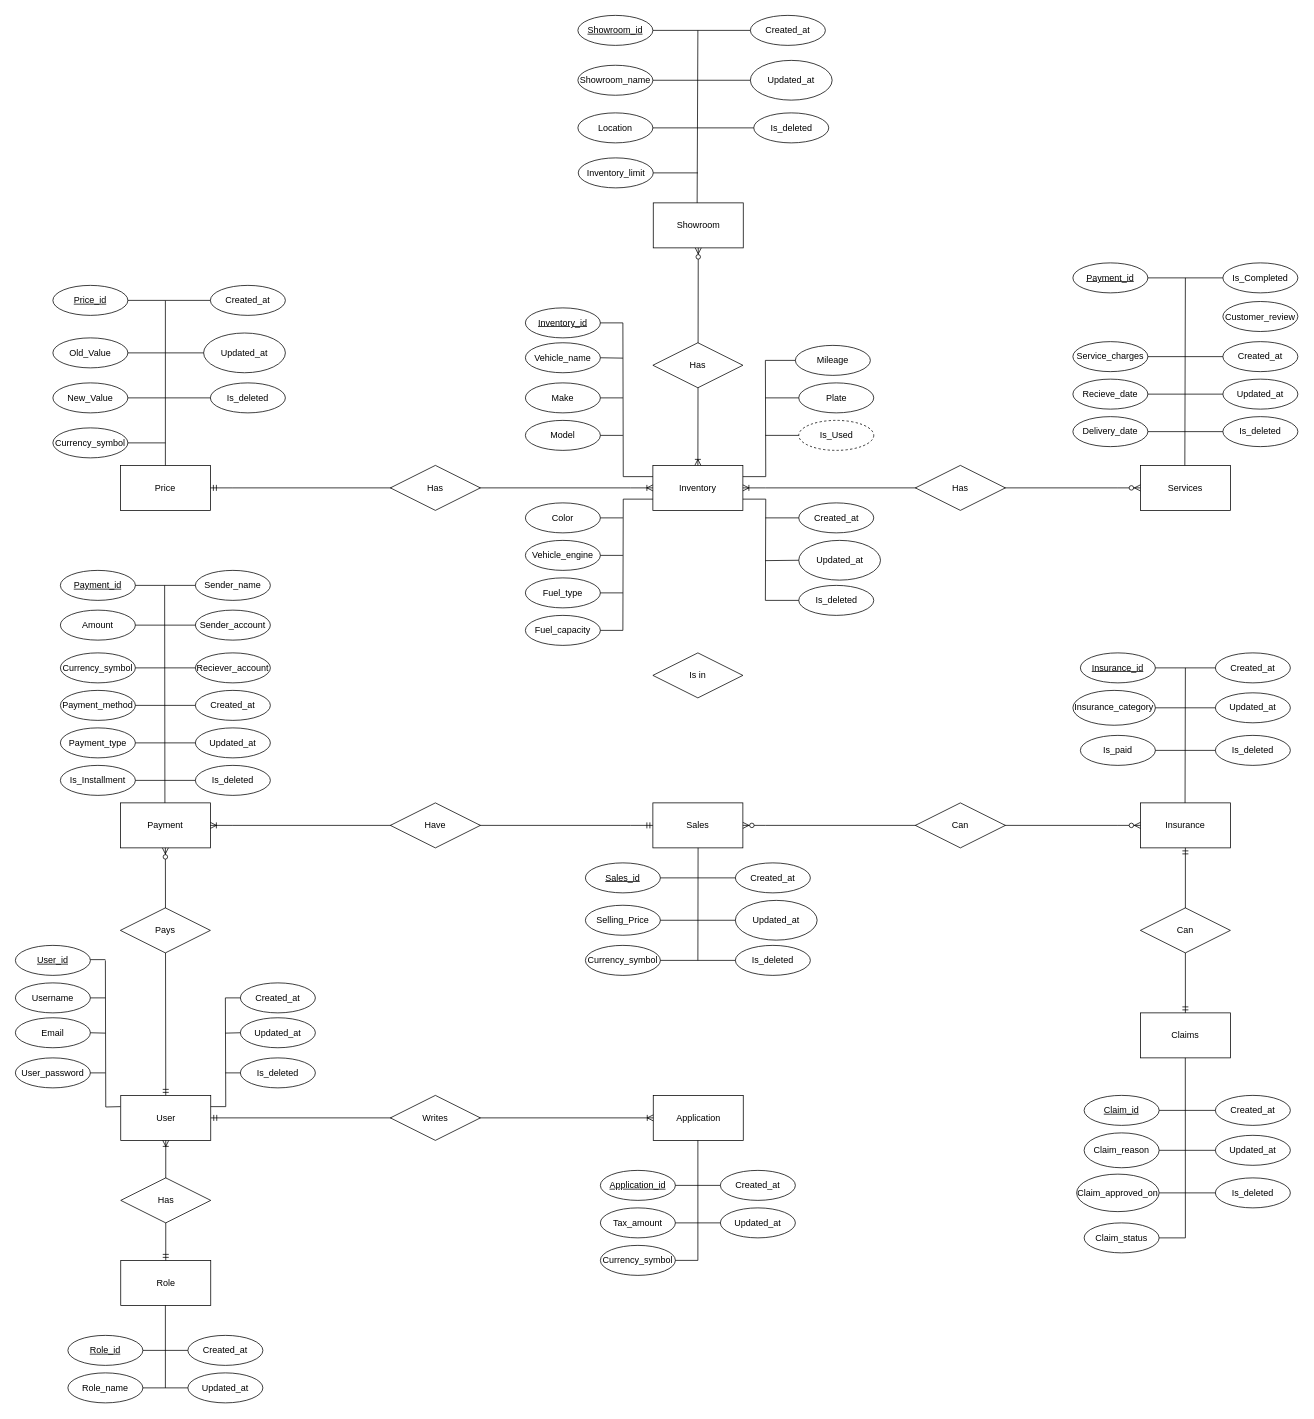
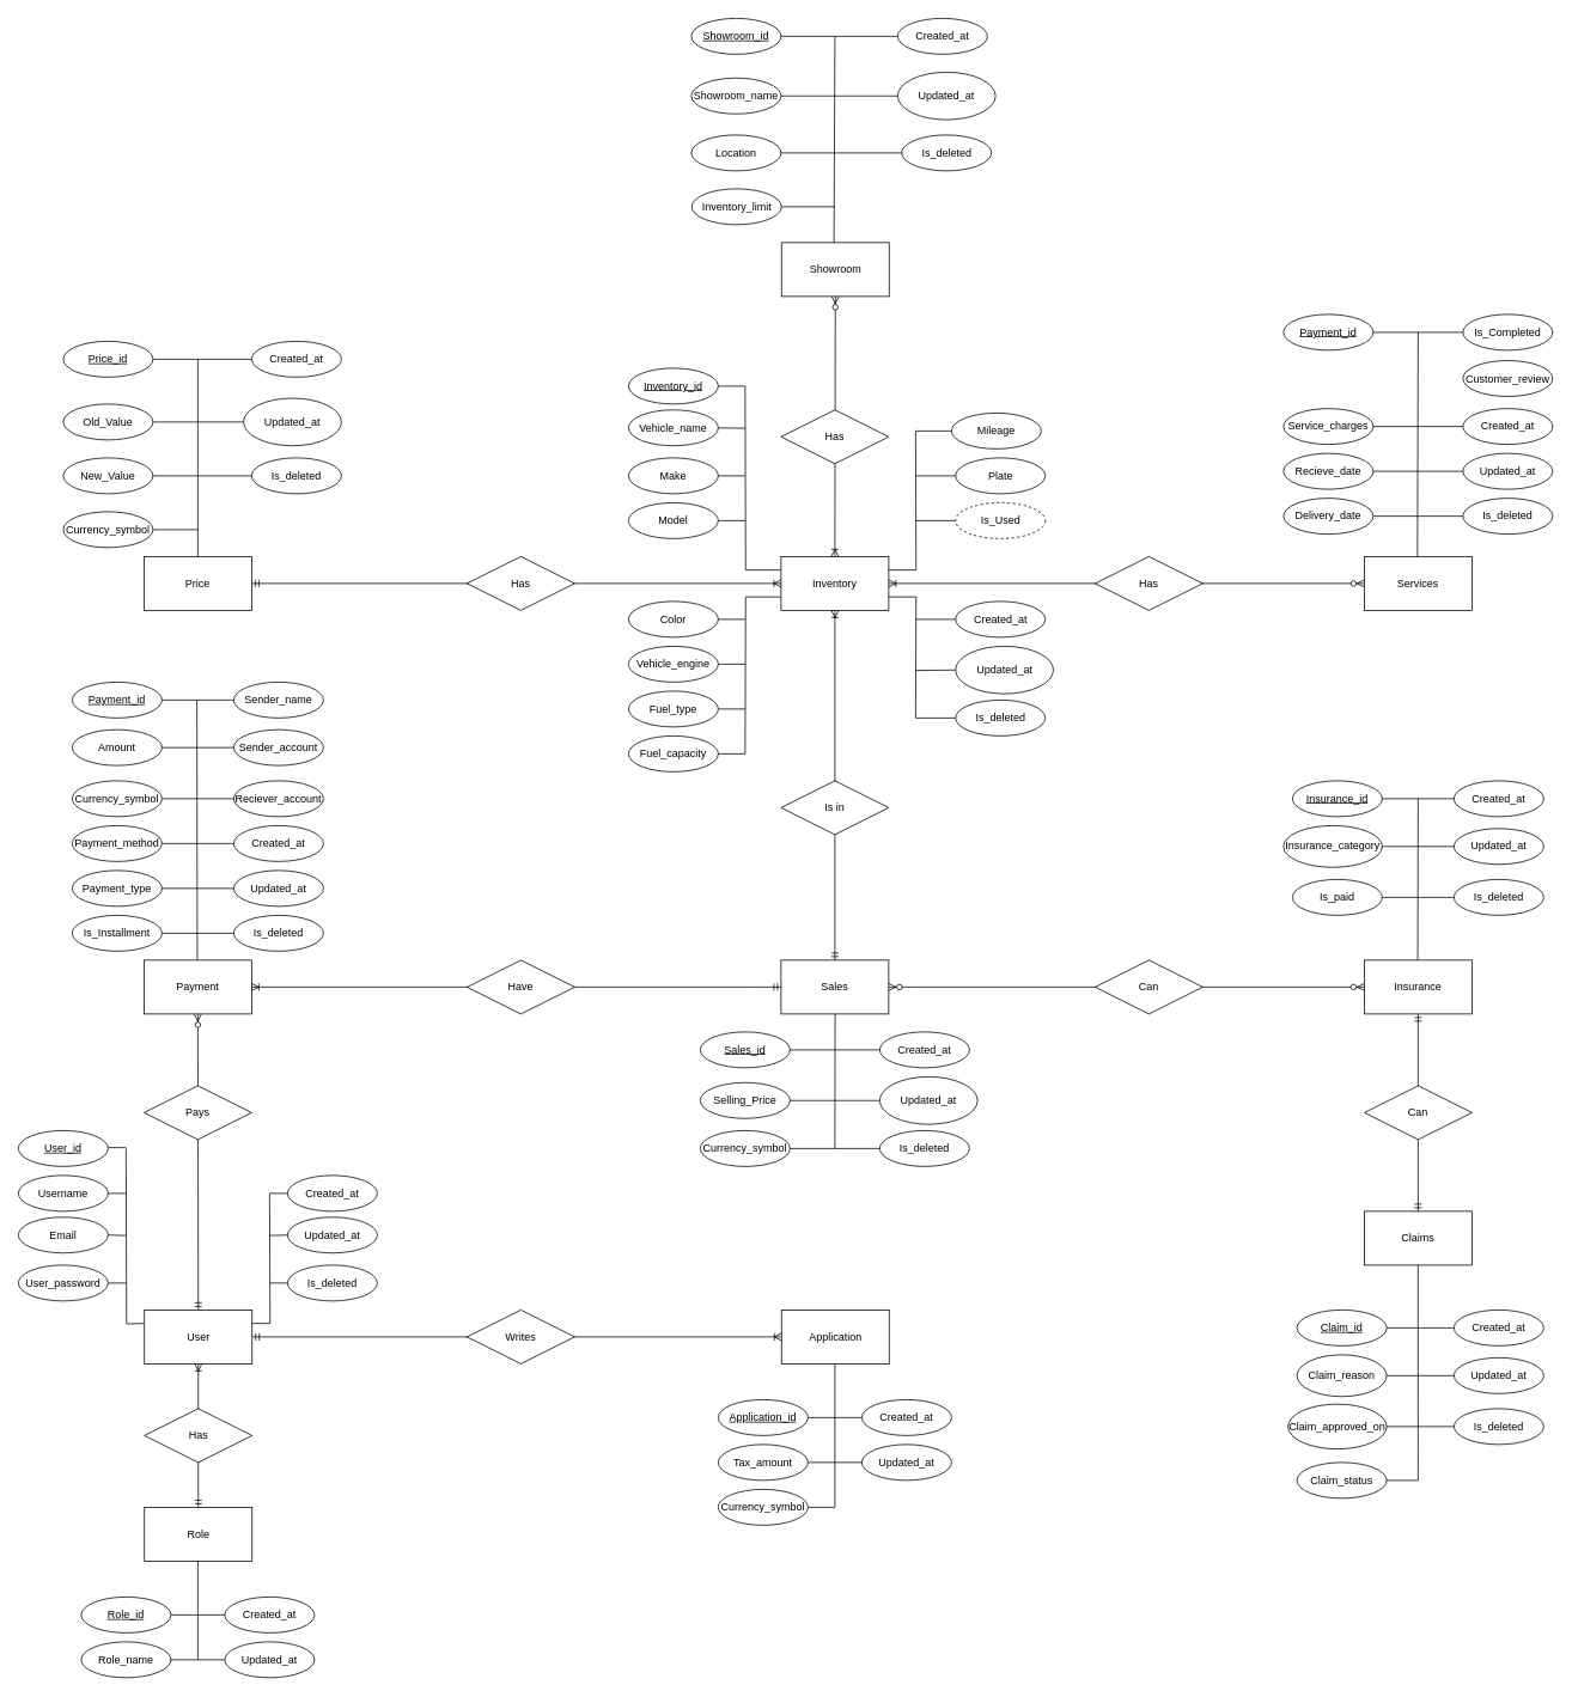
+ <mxCell id="48" value="" style="fontSize=12;html=1;endArrow=ERoneToMany;startArrow=ERmandOne;rounded=0;exitX=0.5;exitY=0;exitDx=0;exitDy=0;entryX=0.5;entryY=1;entryDx=0;entryDy=0;" edge="1" parent="1" source="5" target="2"><mxGeometry width="100" height="100" relative="1" as="geometry"><mxPoint x="930" y="1000" as="sourcePoint" /><mxPoint x="930" y="680" as="targetPoint" /></mxGeometry></mxCell>
